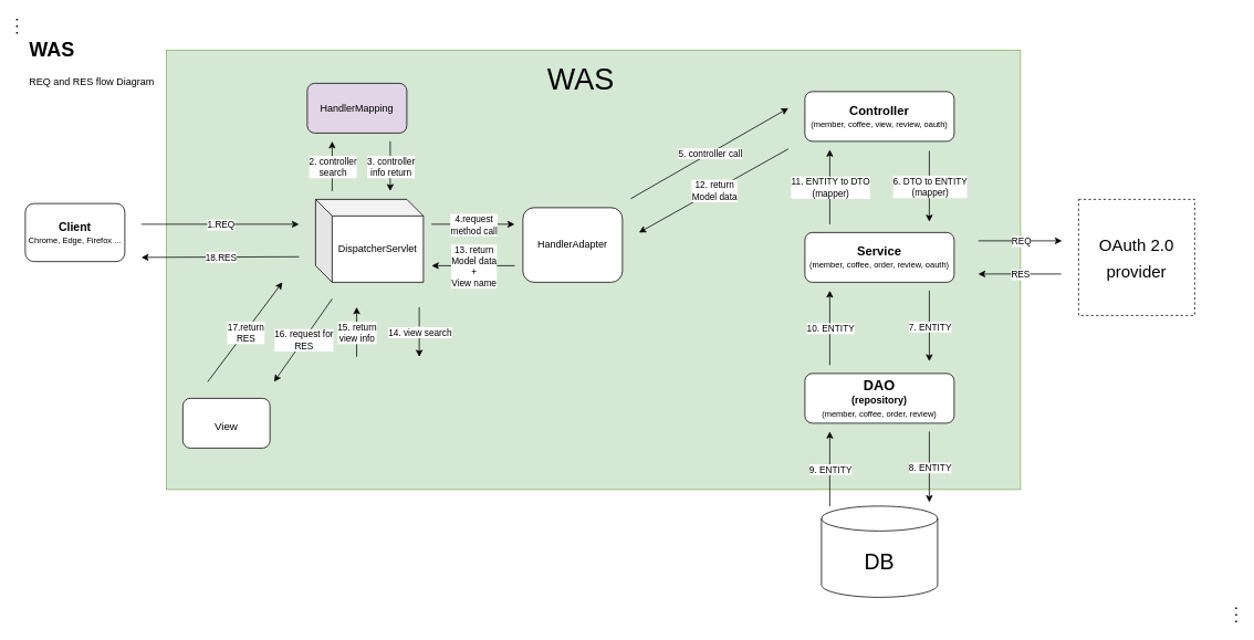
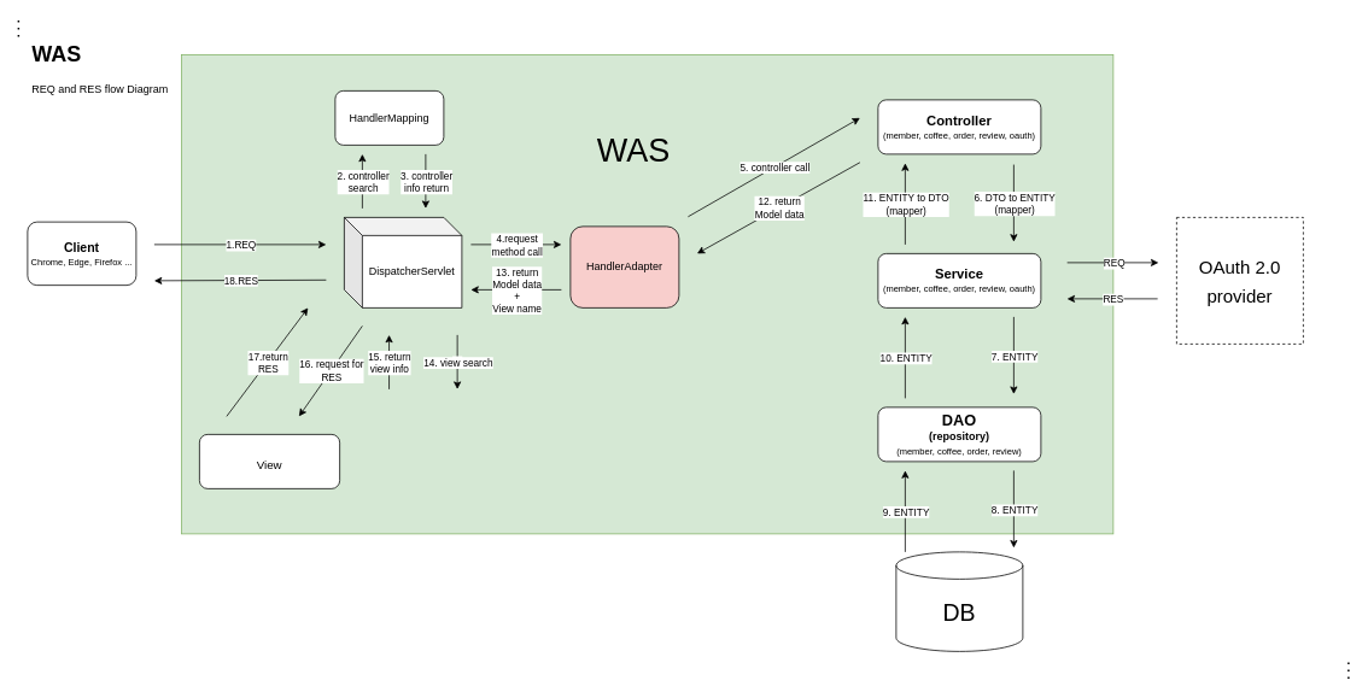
- <mxCell id="54" value="&lt;font style=&quot;font-size: 36px;&quot;&gt;WAS&lt;/font&gt;" style="text;html=1;strokeColor=none;fillColor=none;align=center;verticalAlign=middle;whiteSpace=wrap;rounded=0;fontSize=13;" vertex="1" parent="1"><mxGeometry x="670" y="80" width="60" height="30" as="geometry" /></mxCell>
+ <mxCell id="54" value="&lt;font style=&quot;font-size: 36px;&quot;&gt;WAS&lt;/font&gt;" style="text;html=1;strokeColor=none;fillColor=none;align=center;verticalAlign=middle;whiteSpace=wrap;rounded=0;fontSize=13;" vertex="1" parent="1"><mxGeometry x="670" y="150" width="60" height="30" as="geometry" /></mxCell>
- <mxCell id="10" value="HandlerMapping" style="rounded=1;whiteSpace=wrap;html=1;fillColor=#e1d5e7;" vertex="1" parent="1"><mxGeometry x="370" y="100" width="120" height="60" as="geometry" /></mxCell>
+ <mxCell id="10" value="HandlerMapping" style="rounded=1;whiteSpace=wrap;html=1;" vertex="1" parent="1"><mxGeometry x="370" y="100" width="120" height="60" as="geometry" /></mxCell>
- <mxCell id="18" value="&lt;font style=&quot;font-size: 15px;&quot;&gt;&lt;b&gt;Controller&lt;/b&gt;&lt;/font&gt;&lt;br&gt;&lt;font style=&quot;font-size: 10px;&quot;&gt;(member, coffee, view, review, oauth)&lt;/font&gt;" style="rounded=1;whiteSpace=wrap;html=1;" vertex="1" parent="1"><mxGeometry x="970" y="110" width="180" height="60" as="geometry" /></mxCell>
+ <mxCell id="18" value="&lt;font style=&quot;font-size: 15px;&quot;&gt;&lt;b&gt;Controller&lt;/b&gt;&lt;/font&gt;&lt;br&gt;&lt;font style=&quot;font-size: 10px;&quot;&gt;(member, coffee, order, review, oauth)&lt;/font&gt;" style="rounded=1;whiteSpace=wrap;html=1;" vertex="1" parent="1"><mxGeometry x="970" y="110" width="180" height="60" as="geometry" /></mxCell>
- <mxCell id="15" value="HandlerAdapter" style="rounded=1;whiteSpace=wrap;html=1;" vertex="1" parent="1"><mxGeometry x="630" y="250" width="120" height="90" as="geometry" /></mxCell>
+ <mxCell id="15" value="HandlerAdapter" style="rounded=1;whiteSpace=wrap;html=1;fillColor=#f8cecc;" vertex="1" parent="1"><mxGeometry x="630" y="250" width="120" height="90" as="geometry" /></mxCell>
- <mxCell id="49" value="&lt;font style=&quot;font-size: 13px;&quot;&gt;View&lt;/font&gt;" style="rounded=1;whiteSpace=wrap;html=1;fontSize=20;" vertex="1" parent="1"><mxGeometry x="220" y="480" width="105" height="60" as="geometry" /></mxCell>
+ <mxCell id="49" value="&lt;font style=&quot;font-size: 13px;&quot;&gt;View&lt;/font&gt;" style="rounded=1;whiteSpace=wrap;html=1;fontSize=20;" vertex="1" parent="1"><mxGeometry x="220" y="480" width="155" height="60" as="geometry" /></mxCell>
